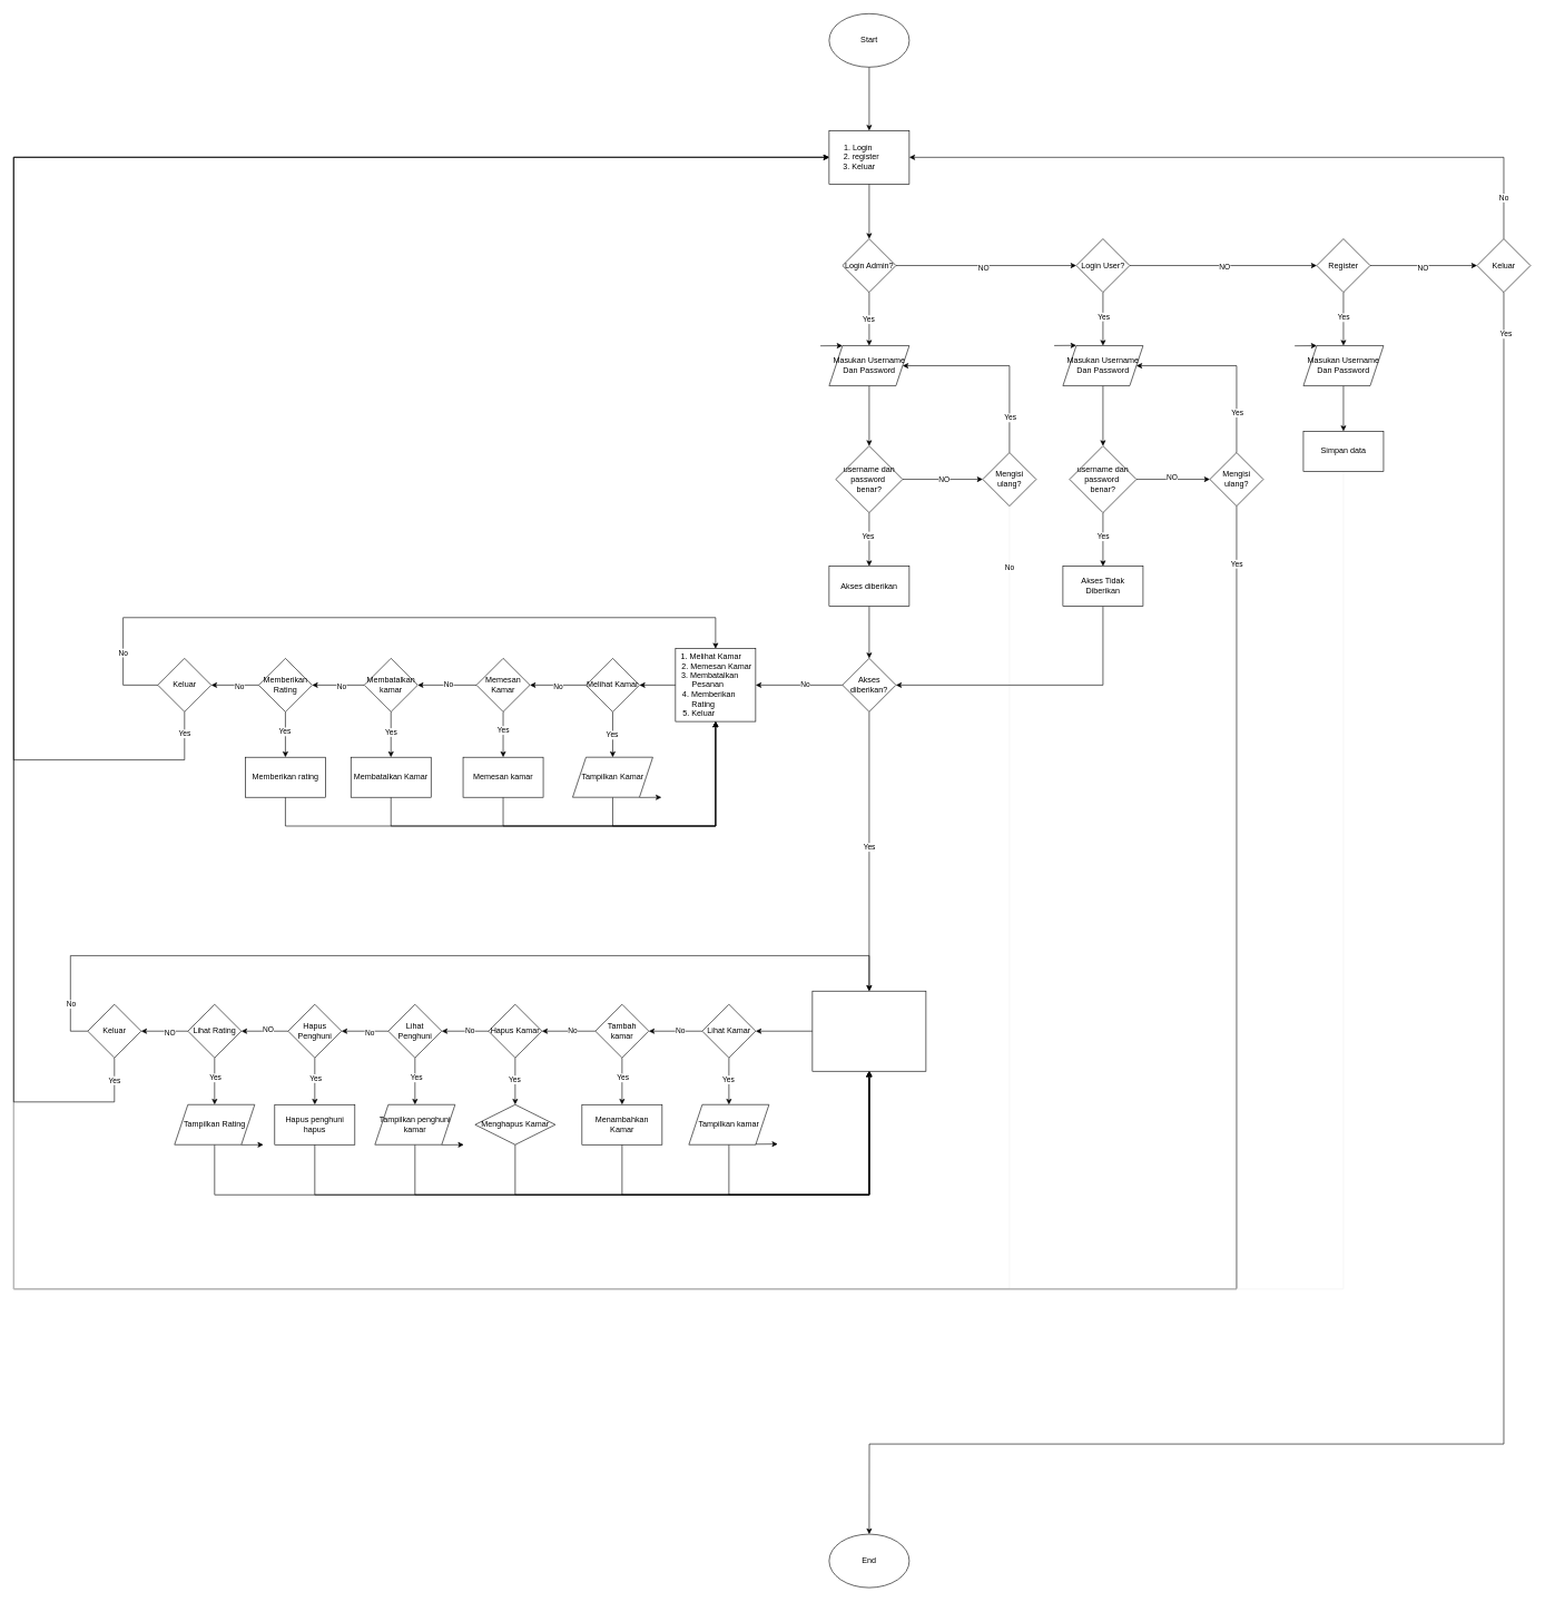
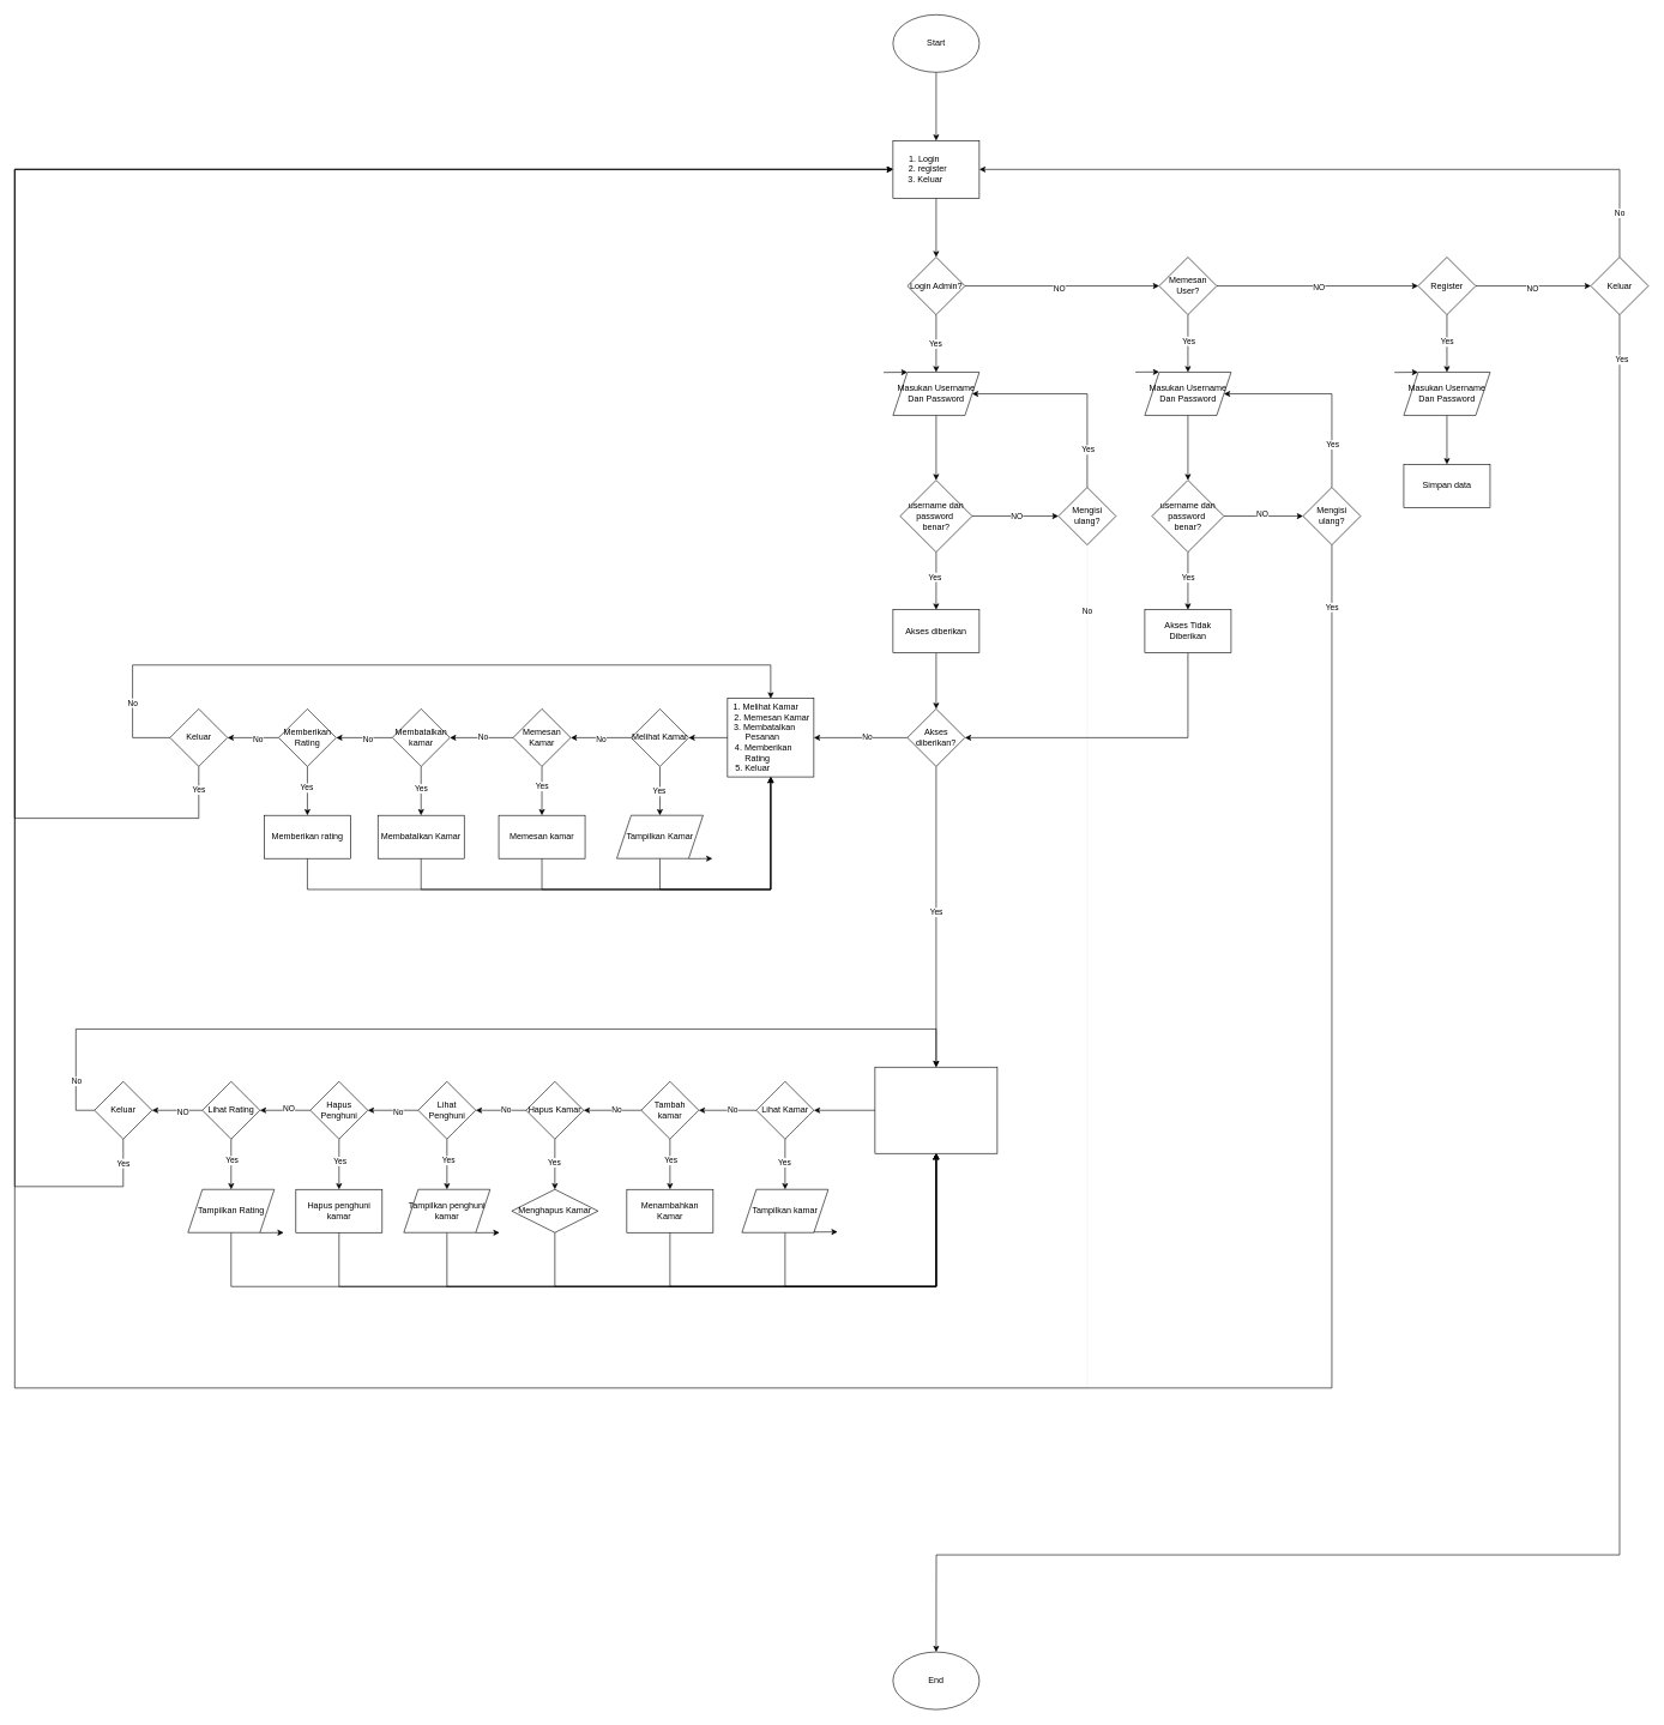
- <mxCell id="29" value="Login User?" style="rhombus;whiteSpace=wrap;html=1;" parent="1" vertex="1"><mxGeometry x="1610.8" y="357" width="80" height="80" as="geometry" /></mxCell>
+ <mxCell id="29" value="Memesan User?" style="rhombus;whiteSpace=wrap;html=1;" parent="1" vertex="1"><mxGeometry x="1610.8" y="357" width="80" height="80" as="geometry" /></mxCell>
- <mxCell id="98" value="Hapus penghuni hapus" style="rounded=0;whiteSpace=wrap;html=1;" parent="1" vertex="1"><mxGeometry x="410.8" y="1653" width="120" height="60" as="geometry" /></mxCell>
+ <mxCell id="98" value="Hapus penghuni kamar" style="rounded=0;whiteSpace=wrap;html=1;" parent="1" vertex="1"><mxGeometry x="410.8" y="1653" width="120" height="60" as="geometry" /></mxCell>
- <mxCell id="51" style="edgeStyle=orthogonalEdgeStyle;rounded=0;orthogonalLoop=1;jettySize=auto;html=1;entryX=0;entryY=0.5;entryDx=0;entryDy=0;fillColor=#fff2cc;strokeColor=#f0f0f0;" parent="1" source="52" target="5" edge="1"><mxGeometry relative="1" as="geometry"><Array as="points"><mxPoint x="2011" y="1929" /><mxPoint x="20" y="1929" /><mxPoint x="20" y="235" /></Array></mxGeometry></mxCell>
